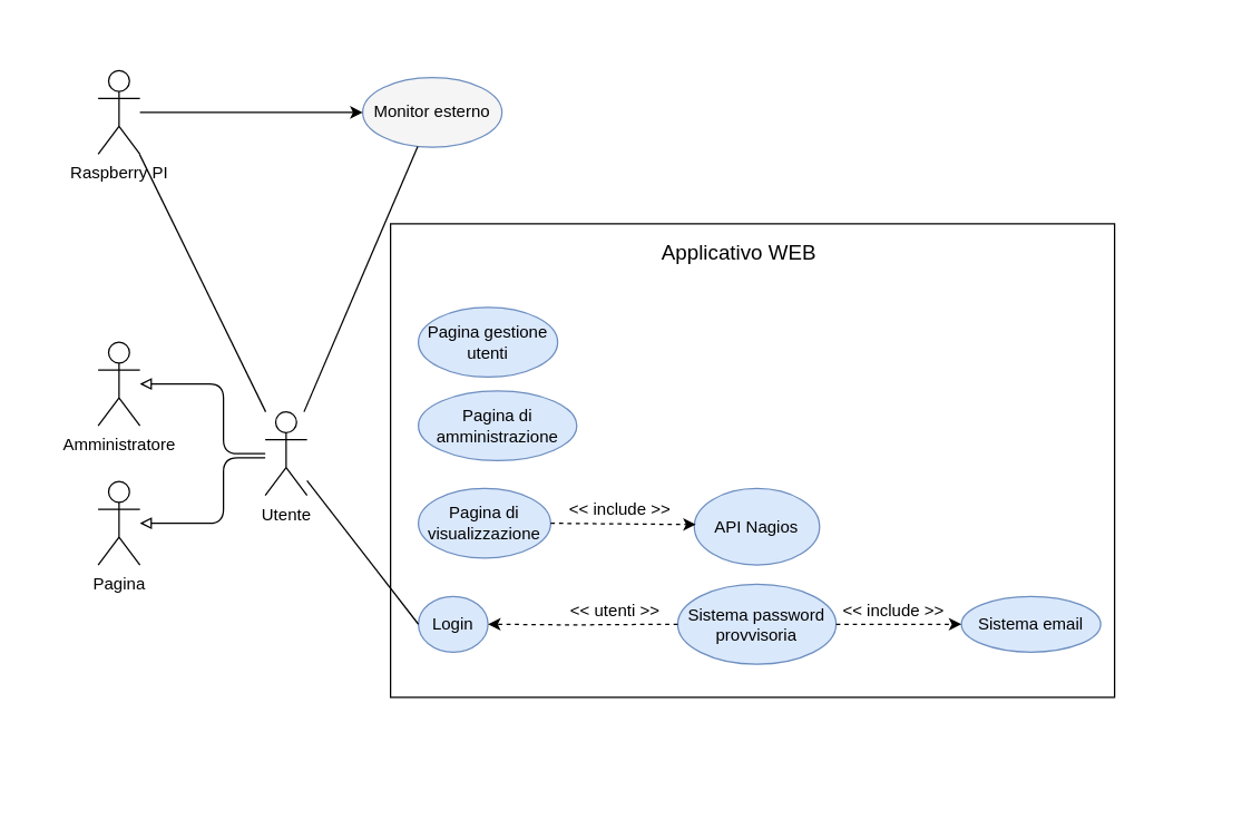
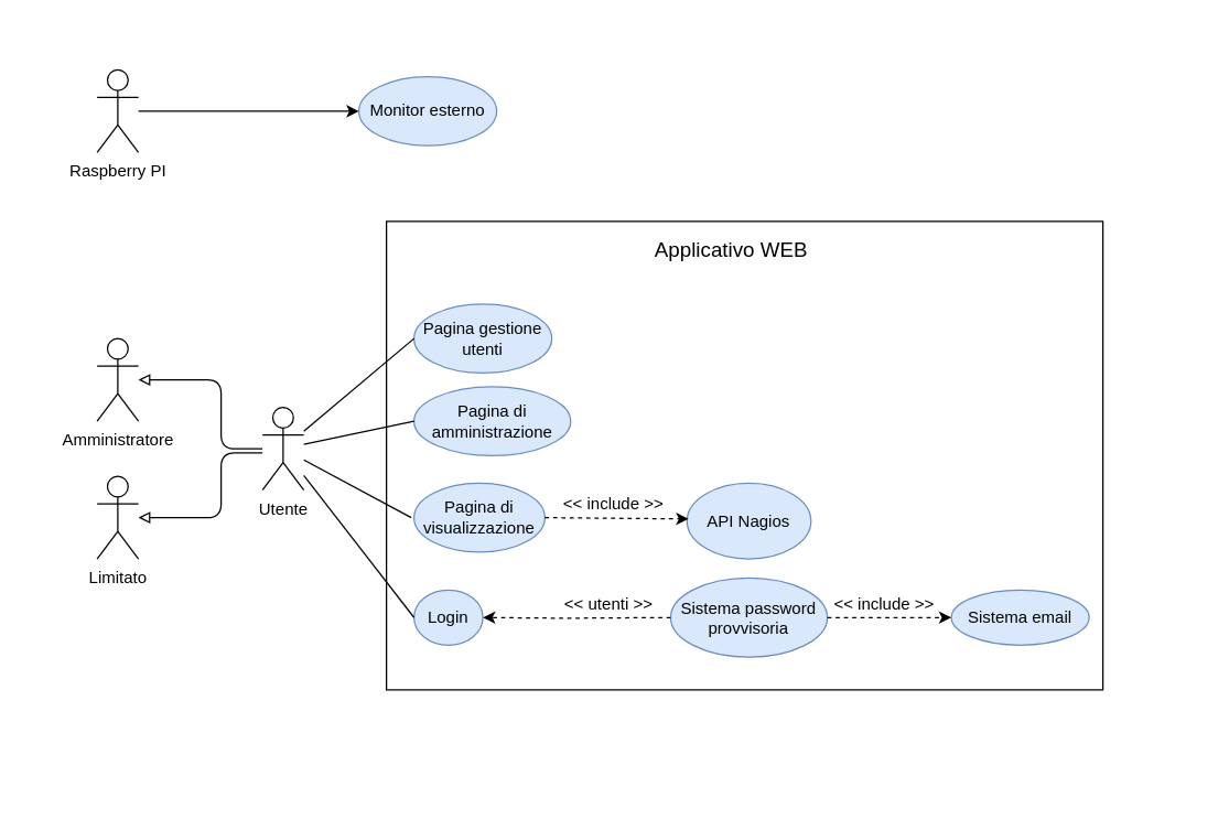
- <mxCell id="5" value="Monitor esterno" style="ellipse;whiteSpace=wrap;html=1;fillColor=#f5f5f5;strokeColor=#6c8ebf;" parent="1" vertex="1"><mxGeometry x="260" y="55" width="100" height="50" as="geometry" /></mxCell>
+ <mxCell id="5" value="Monitor esterno" style="ellipse;whiteSpace=wrap;html=1;fillColor=#dae8fc;strokeColor=#6c8ebf;" parent="1" vertex="1"><mxGeometry x="260" y="55" width="100" height="50" as="geometry" /></mxCell>
- <mxCell id="27" value="" style="endArrow=none;html=1;" edge="1" parent="1" source="9" target="5"><mxGeometry width="50" height="50" relative="1" as="geometry"><mxPoint x="170" y="500" as="sourcePoint" /><mxPoint x="220" y="450" as="targetPoint" /></mxGeometry></mxCell>
+ <mxCell id="27" value="" style="endArrow=none;html=1;entryX=-0.021;entryY=0.5;entryDx=0;entryDy=0;entryPerimeter=0;" edge="1" parent="1" source="9" target="15"><mxGeometry width="50" height="50" relative="1" as="geometry"><mxPoint x="170" y="500" as="sourcePoint" /><mxPoint x="220" y="450" as="targetPoint" /></mxGeometry></mxCell>
- <mxCell id="28" value="" style="endArrow=none;html=1;" edge="1" parent="1" source="9" target="4"><mxGeometry width="50" height="50" relative="1" as="geometry"><mxPoint x="230" y="343.064" as="sourcePoint" /><mxPoint x="308.005" y="385" as="targetPoint" /></mxGeometry></mxCell>
+ <mxCell id="28" value="" style="endArrow=none;html=1;entryX=0;entryY=0.5;entryDx=0;entryDy=0;" edge="1" parent="1" source="9" target="14"><mxGeometry width="50" height="50" relative="1" as="geometry"><mxPoint x="230" y="343.064" as="sourcePoint" /><mxPoint x="308.005" y="385" as="targetPoint" /></mxGeometry></mxCell>
+ <mxCell id="29" value="" style="endArrow=none;html=1;entryX=0;entryY=0.5;entryDx=0;entryDy=0;" edge="1" parent="1" source="9" target="13"><mxGeometry width="50" height="50" relative="1" as="geometry"><mxPoint x="230" y="331.842" as="sourcePoint" /><mxPoint x="310" y="315" as="targetPoint" /></mxGeometry></mxCell>
- <mxCell id="8" value="Pagina" style="shape=umlActor;verticalLabelPosition=bottom;verticalAlign=top;html=1;outlineConnect=0;" parent="1" vertex="1"><mxGeometry x="70" y="345" width="30" height="60" as="geometry" /></mxCell>
+ <mxCell id="8" value="Limitato" style="shape=umlActor;verticalLabelPosition=bottom;verticalAlign=top;html=1;outlineConnect=0;" parent="1" vertex="1"><mxGeometry x="70" y="345" width="30" height="60" as="geometry" /></mxCell>
